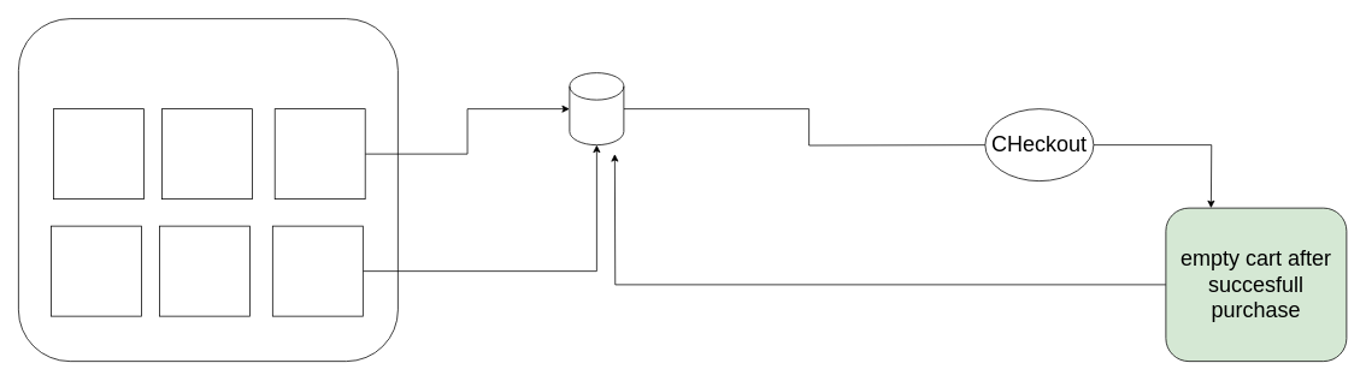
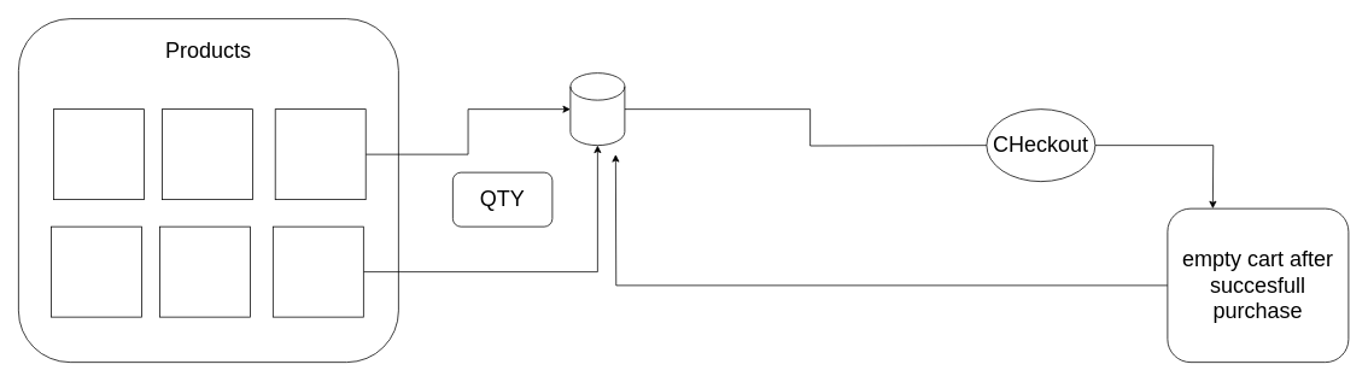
+ <mxCell id="11" value="&lt;font style=&quot;font-size: 24px;&quot;&gt;Products&lt;/font&gt;" style="text;html=1;strokeColor=none;fillColor=none;align=center;verticalAlign=middle;whiteSpace=wrap;rounded=0;" vertex="1" parent="1"><mxGeometry x="200" y="40" width="60" height="30" as="geometry" /></mxCell>
+ <mxCell id="14" value="&lt;font style=&quot;font-size: 24px;&quot;&gt;QTY&lt;/font&gt;" style="rounded=1;whiteSpace=wrap;html=1;" vertex="1" parent="1"><mxGeometry x="500" y="190" width="110" height="60" as="geometry" /></mxCell>
- <mxCell id="18" value="&lt;font style=&quot;font-size: 24px;&quot;&gt;empty cart after succesfull purchase&lt;/font&gt;" style="rounded=1;whiteSpace=wrap;html=1;fillColor=#d5e8d4;" vertex="1" parent="1"><mxGeometry x="1290" y="230" width="200" height="170" as="geometry" /></mxCell>
+ <mxCell id="18" value="&lt;font style=&quot;font-size: 24px;&quot;&gt;empty cart after succesfull purchase&lt;/font&gt;" style="rounded=1;whiteSpace=wrap;html=1;" vertex="1" parent="1"><mxGeometry x="1290" y="230" width="200" height="170" as="geometry" /></mxCell>
